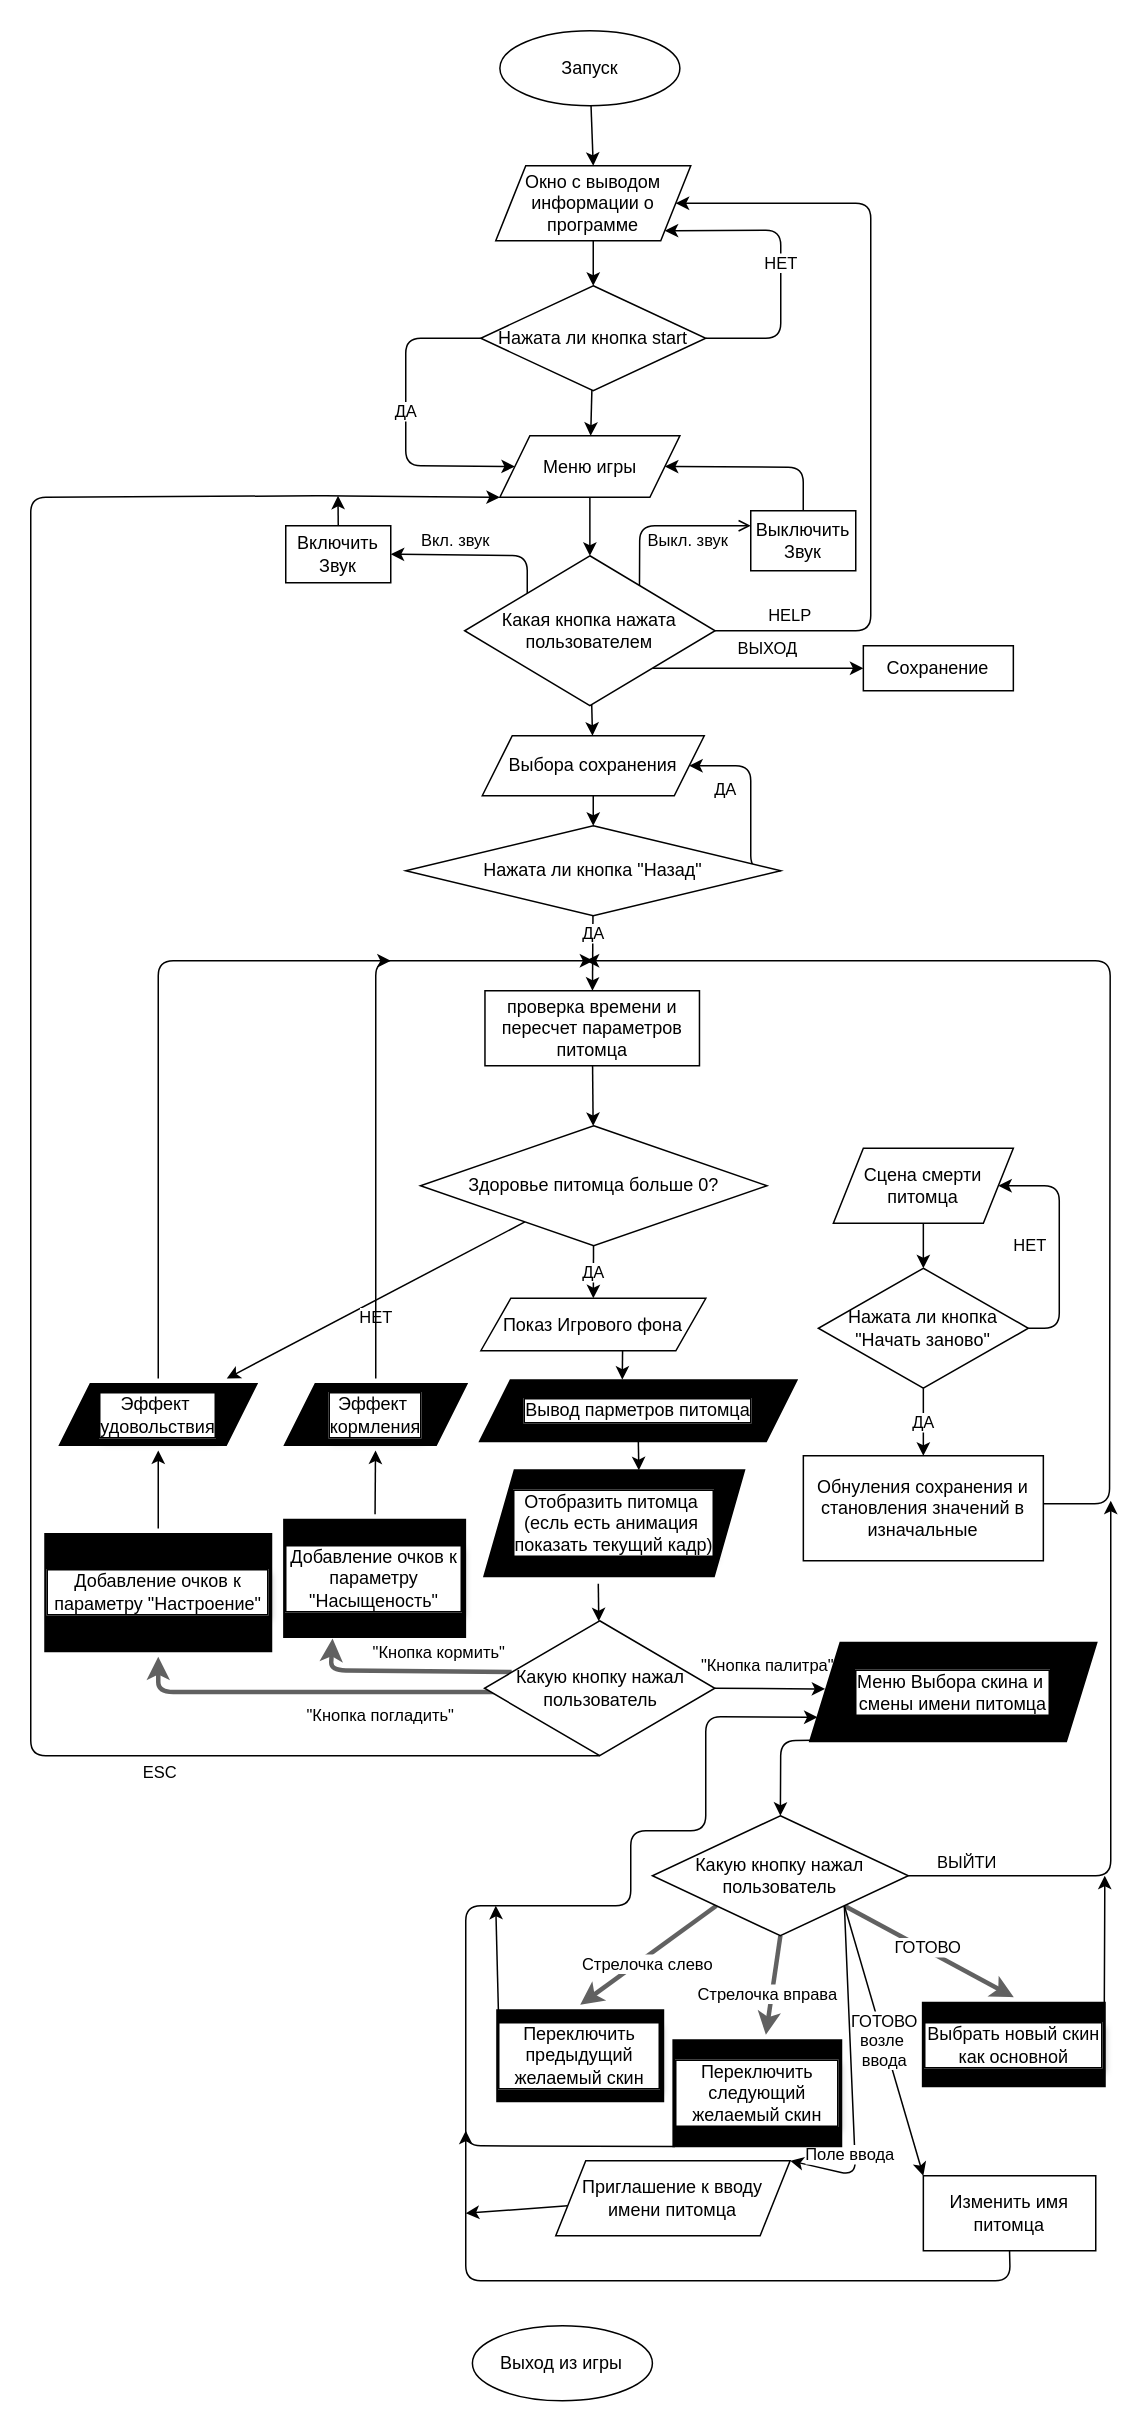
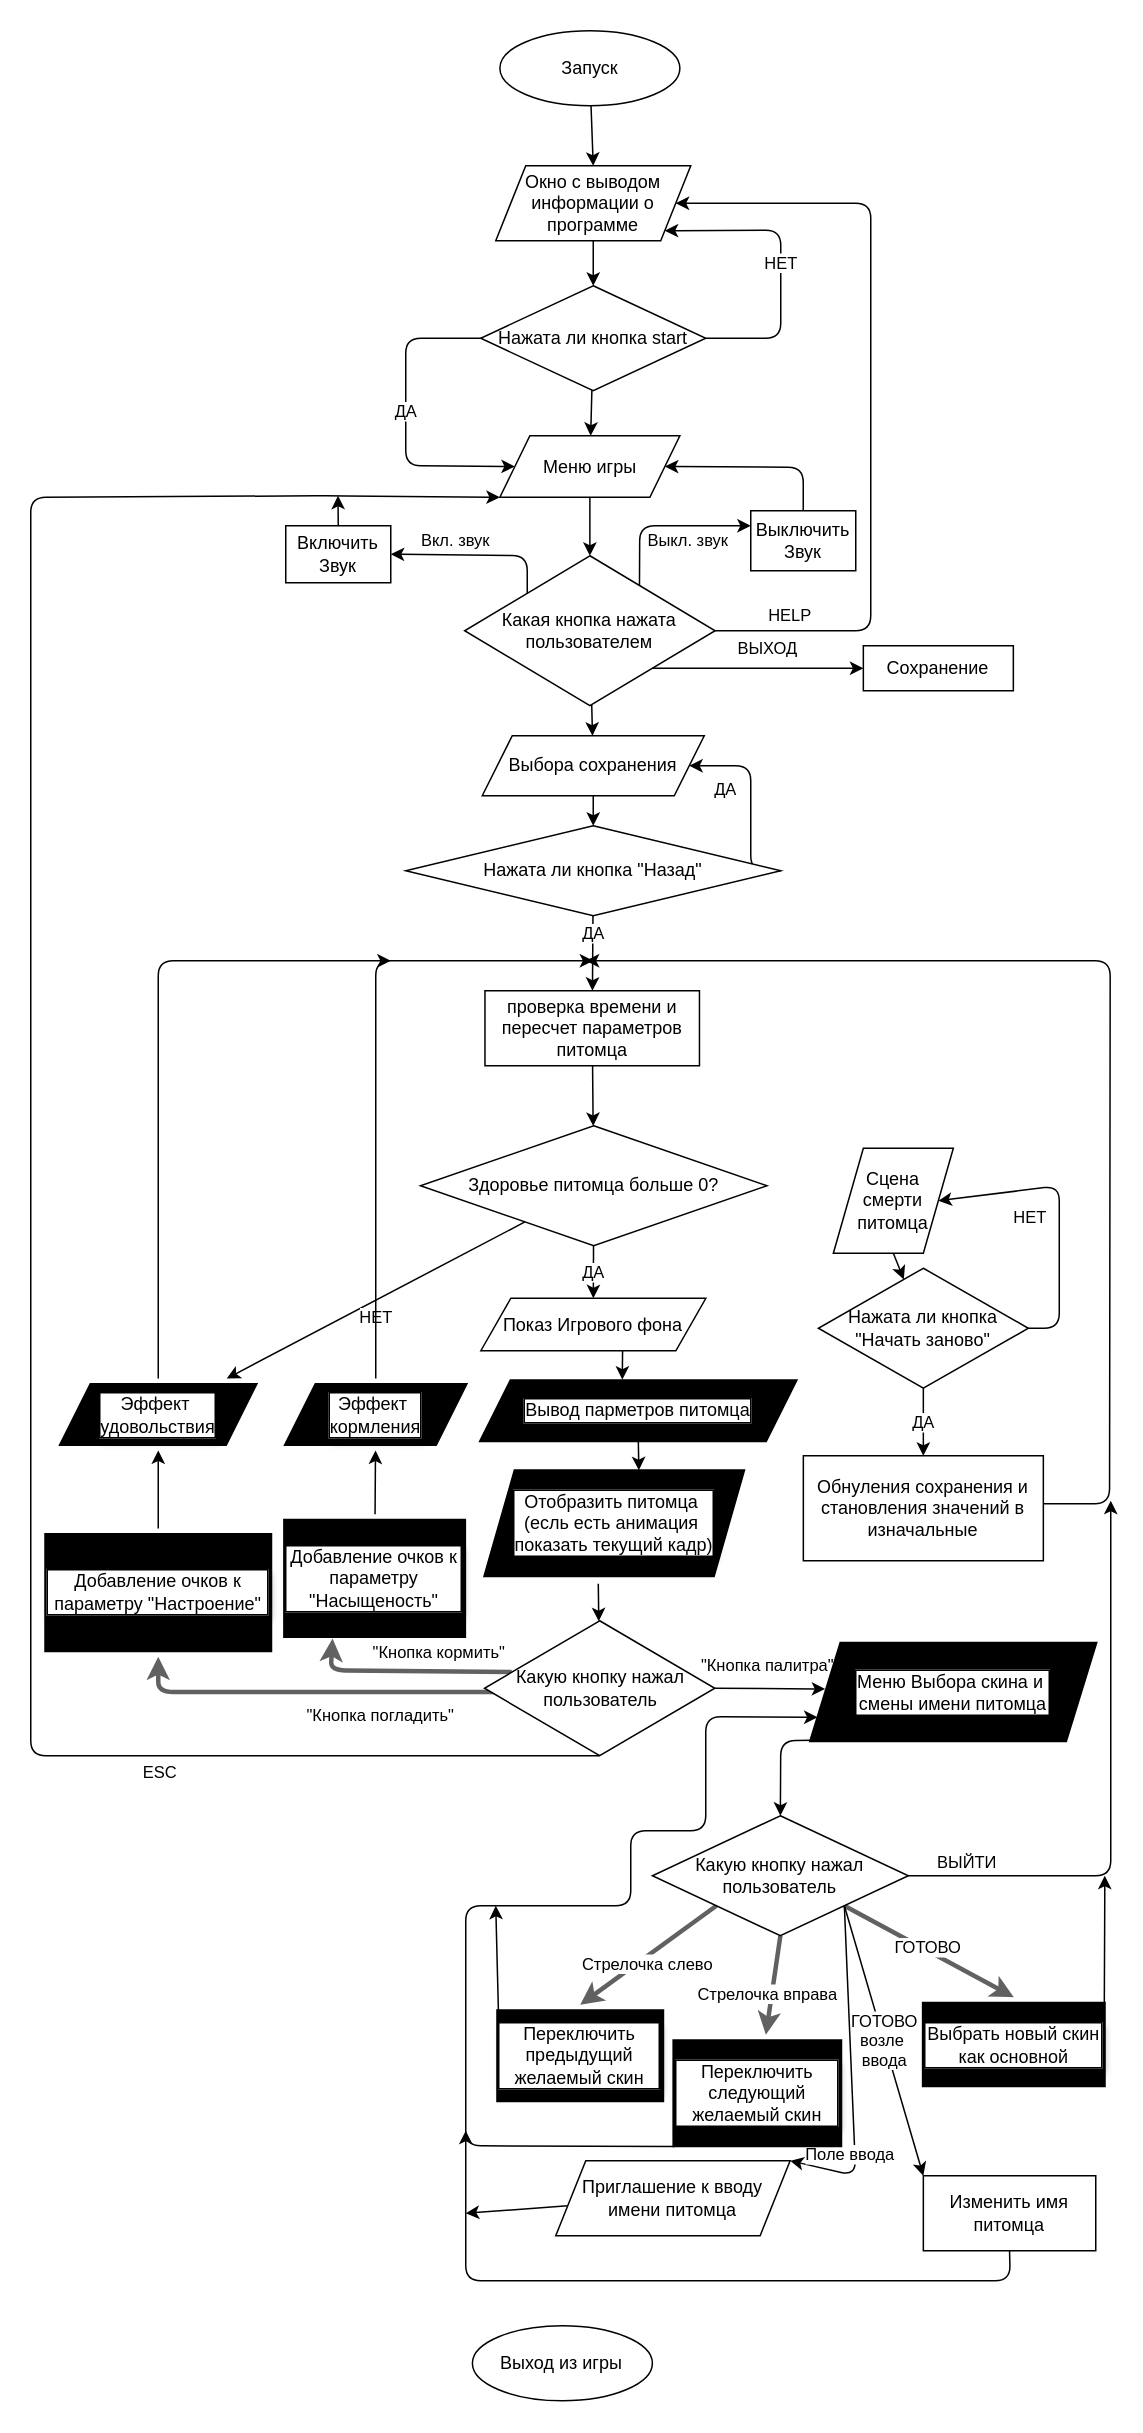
- <mxCell id="21" value="Выкл. звук" style="edgeStyle=none;html=1;exitX=0.698;exitY=0.206;exitDx=0;exitDy=0;entryX=0;entryY=0.25;entryDx=0;entryDy=0;exitPerimeter=0;endArrow=open;" parent="1" source="24" target="26" edge="1"><mxGeometry x="0.278" y="-10" relative="1" as="geometry"><mxPoint x="434.5" y="427.5" as="sourcePoint" /><mxPoint x="580" y="435" as="targetPoint" /><Array as="points"><mxPoint x="426" y="350" /></Array><mxPoint as="offset" /></mxGeometry></mxCell>
+ <mxCell id="21" value="Выкл. звук" style="edgeStyle=none;html=1;exitX=0.698;exitY=0.206;exitDx=0;exitDy=0;entryX=0;entryY=0.25;entryDx=0;entryDy=0;exitPerimeter=0;" parent="1" source="24" target="26" edge="1"><mxGeometry x="0.278" y="-10" relative="1" as="geometry"><mxPoint x="434.5" y="427.5" as="sourcePoint" /><mxPoint x="580" y="435" as="targetPoint" /><Array as="points"><mxPoint x="426" y="350" /></Array><mxPoint as="offset" /></mxGeometry></mxCell>
- <mxCell id="38" value="Сцена смерти питомца" style="shape=parallelogram;perimeter=parallelogramPerimeter;whiteSpace=wrap;html=1;fixedSize=1;" parent="1" vertex="1"><mxGeometry x="555.06" y="765" width="120" height="50" as="geometry" /></mxCell>
+ <mxCell id="38" value="Сцена смерти питомца" style="shape=parallelogram;perimeter=parallelogramPerimeter;whiteSpace=wrap;html=1;fixedSize=1;" parent="1" vertex="1"><mxGeometry x="555.06" y="765" width="80" height="70" as="geometry" /></mxCell>
